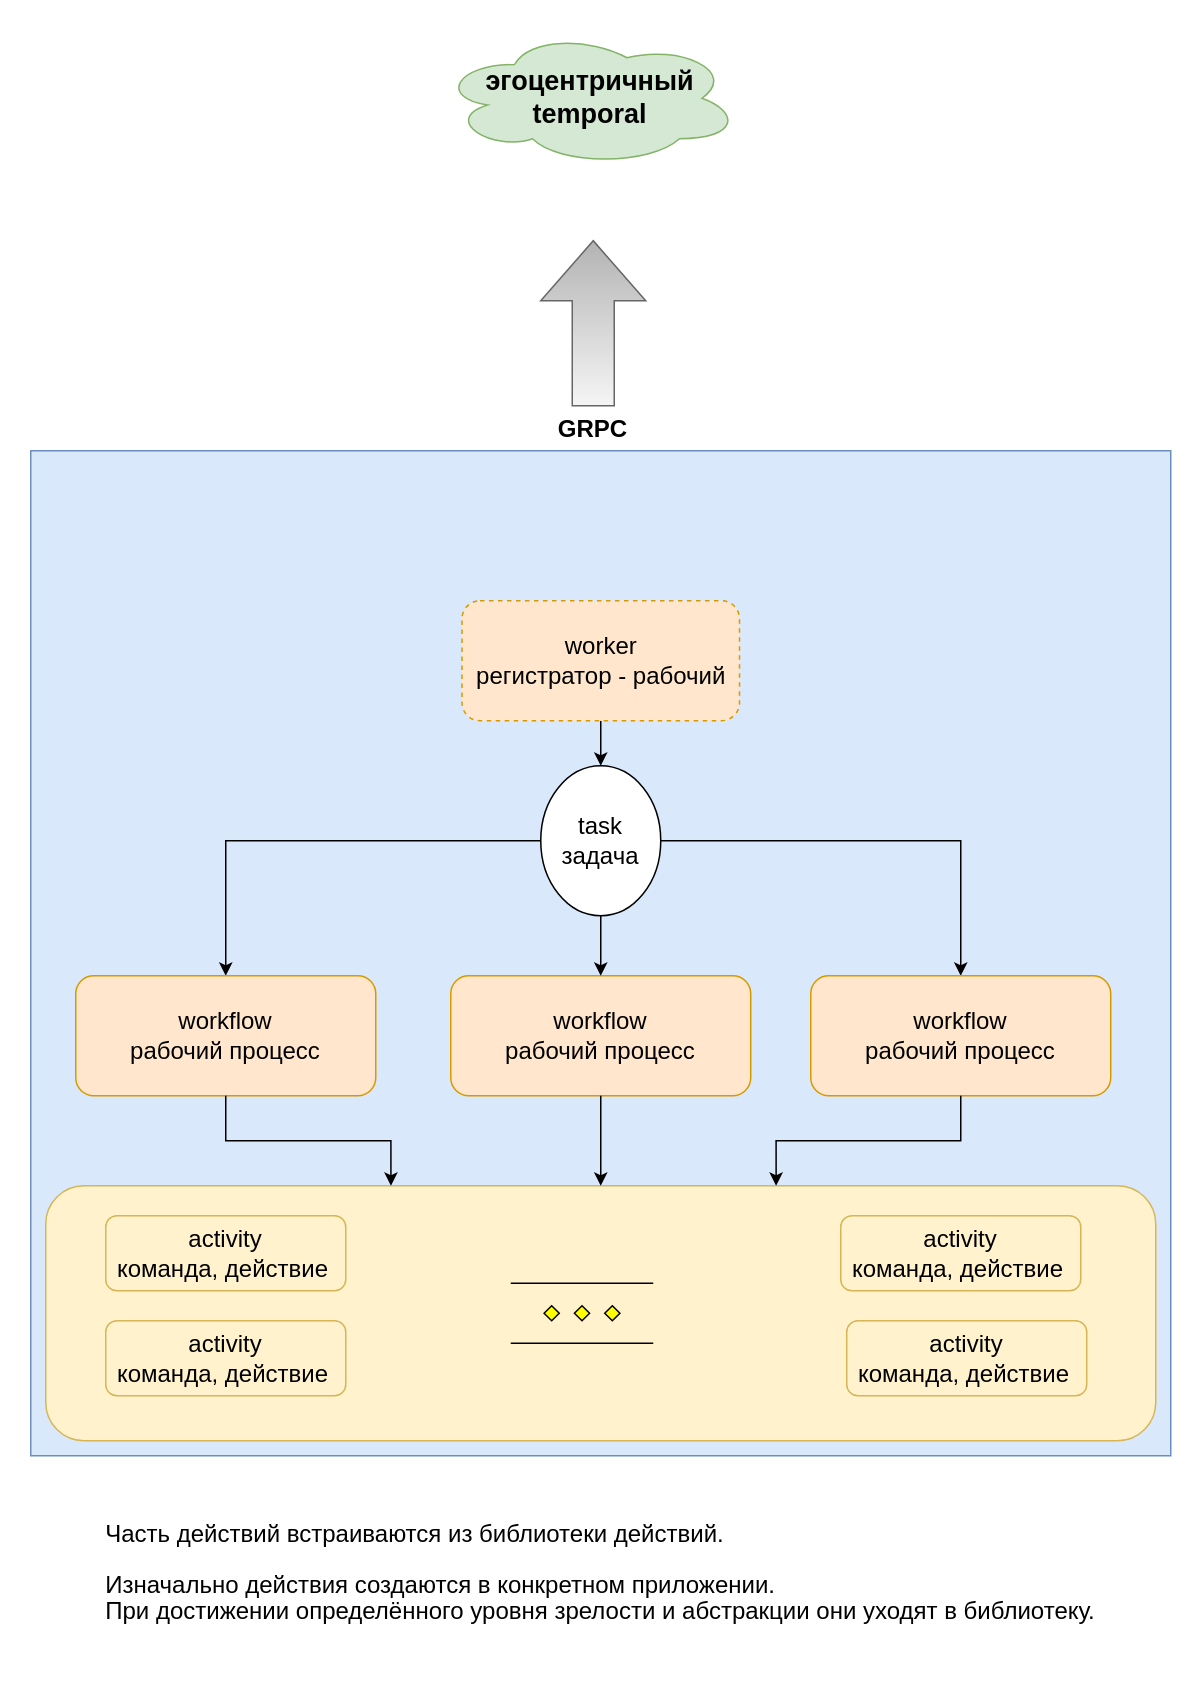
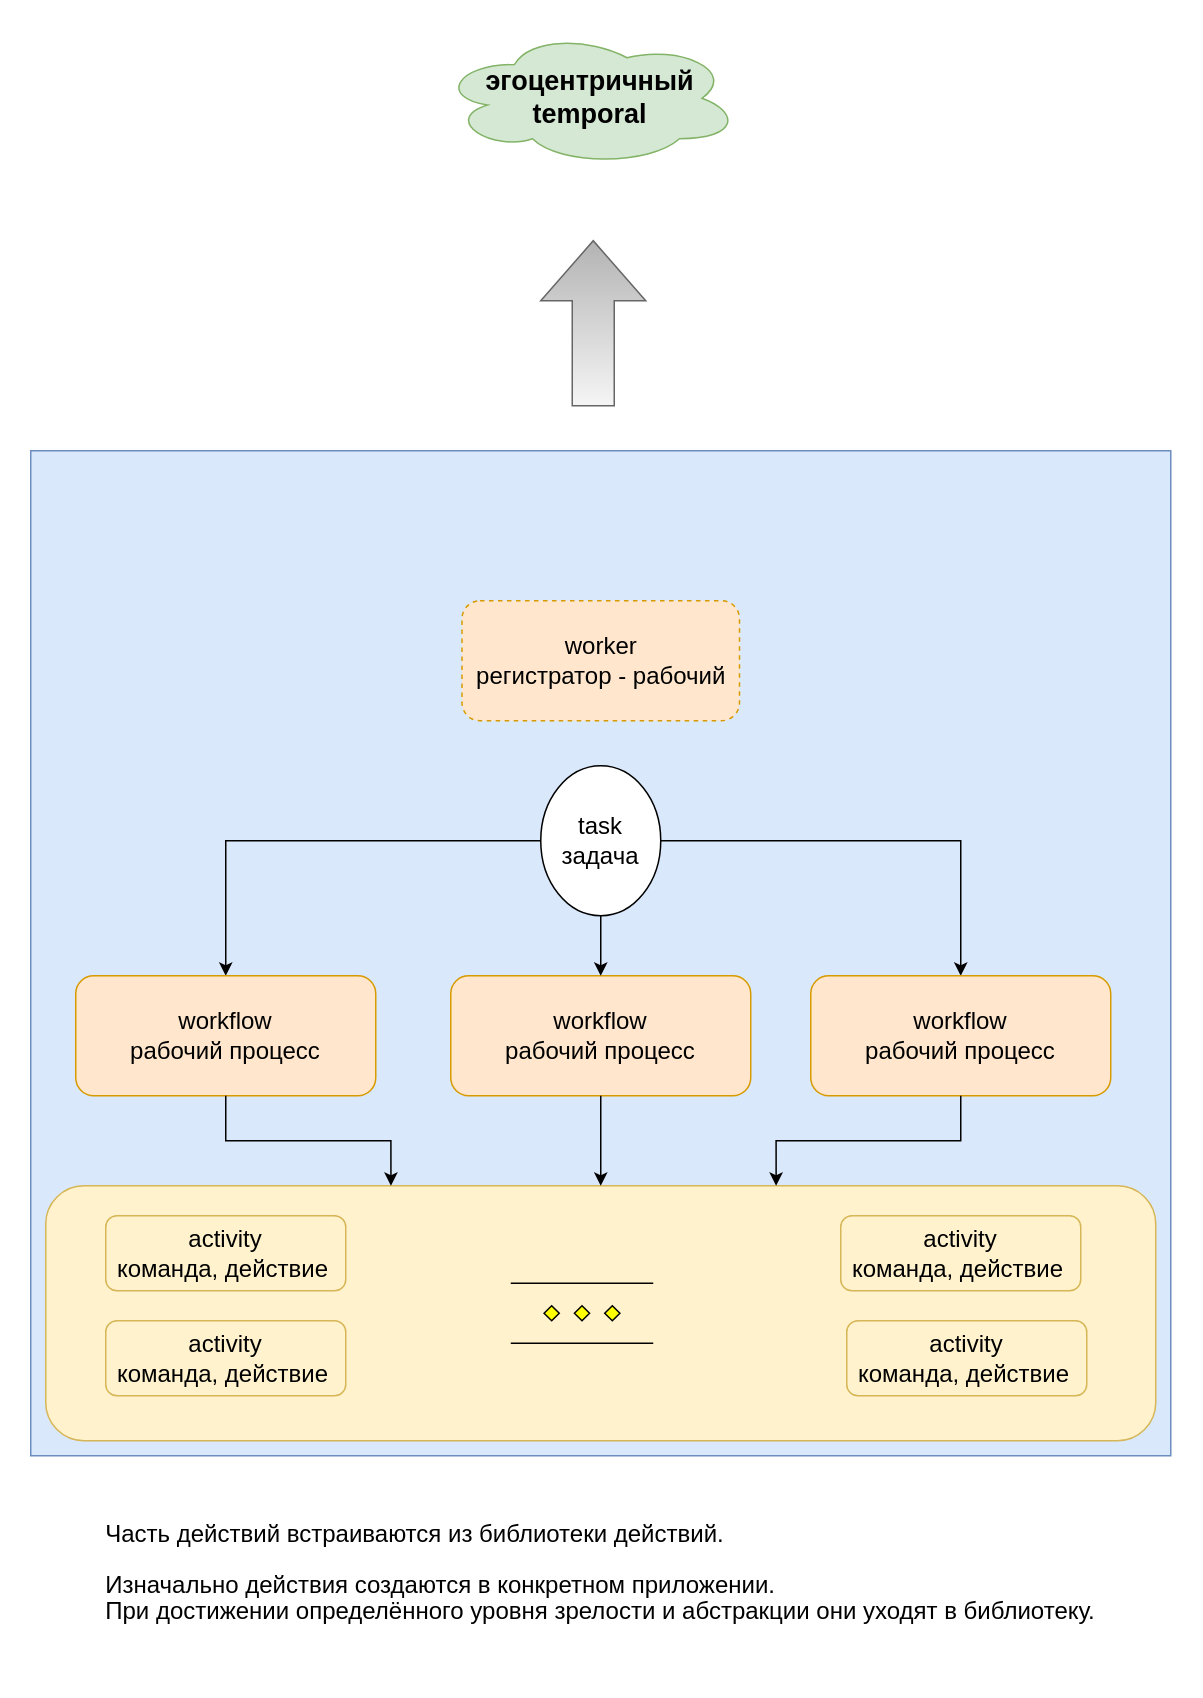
- <mxCell id="15" value="&lt;font style=&quot;font-size: 16px;&quot;&gt;&lt;b&gt;GRPC&lt;/b&gt;&lt;/font&gt;" style="text;html=1;align=center;verticalAlign=middle;whiteSpace=wrap;rounded=0;" parent="1" vertex="1"><mxGeometry x="365" y="270" width="60" height="30" as="geometry" /></mxCell>
- <mxCell id="5" style="edgeStyle=orthogonalEdgeStyle;rounded=0;orthogonalLoop=1;jettySize=auto;html=1;" parent="1" source="6" target="10" edge="1"><mxGeometry relative="1" as="geometry" /></mxCell>
